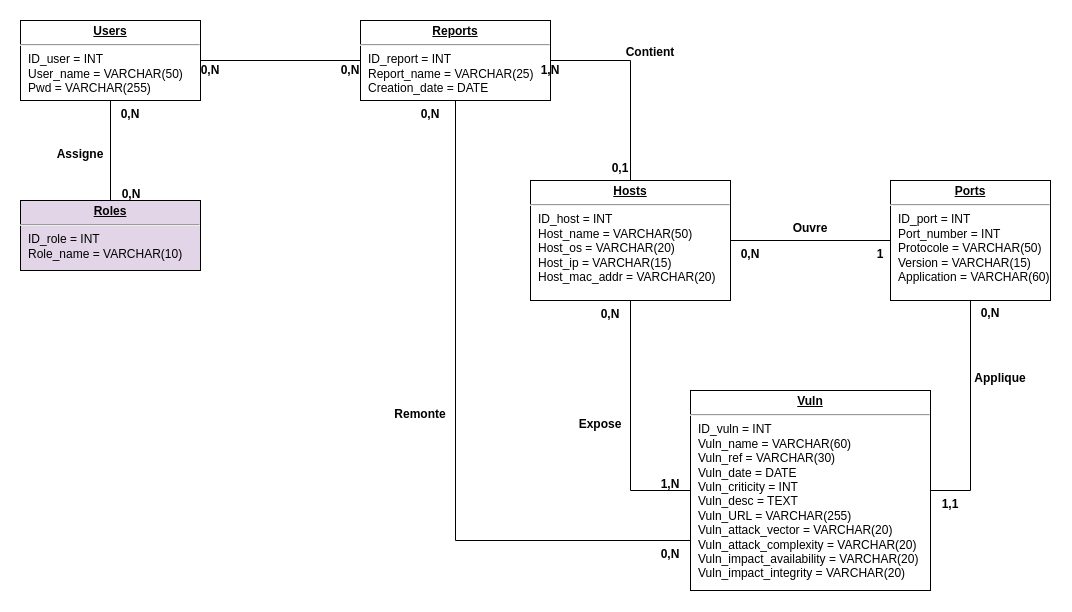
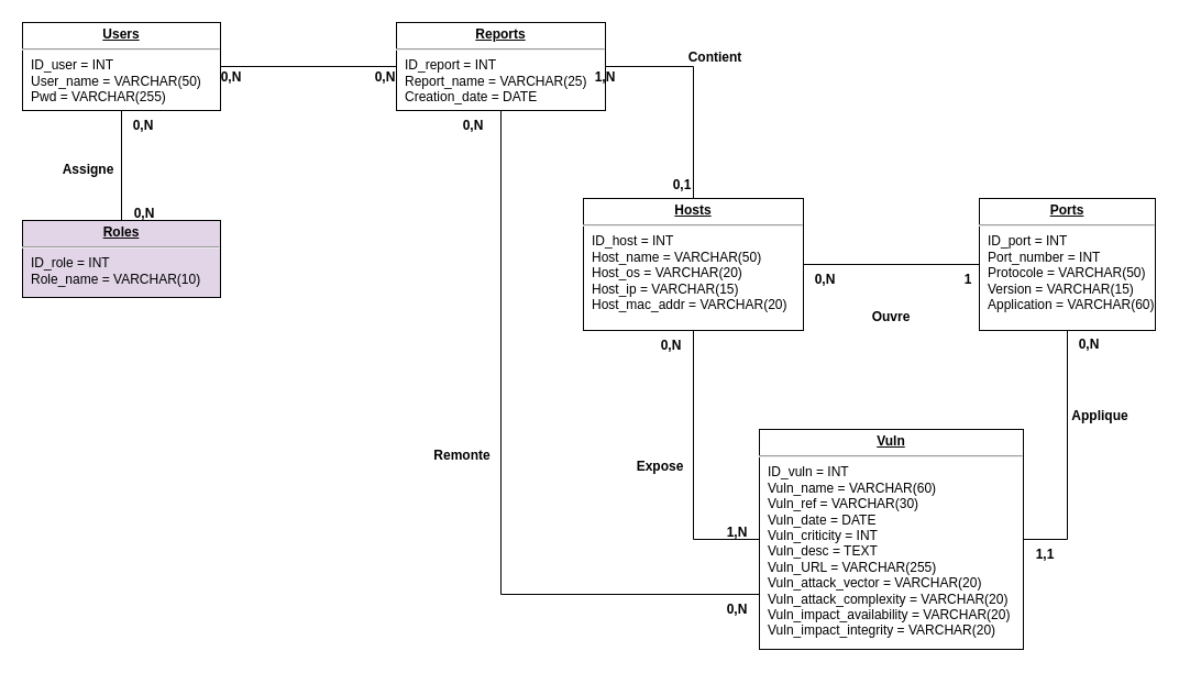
- <mxCell id="27" value="Ouvre" style="text;align=center;fontStyle=1;verticalAlign=middle;spacingLeft=3;spacingRight=3;strokeColor=none;rotatable=0;points=[[0,0.5],[1,0.5]];portConstraint=eastwest;" vertex="1" parent="1"><mxGeometry x="770" y="214" width="80" height="26" as="geometry" /></mxCell>
+ <mxCell id="27" value="Ouvre" style="text;align=center;fontStyle=1;verticalAlign=middle;spacingLeft=3;spacingRight=3;strokeColor=none;rotatable=0;points=[[0,0.5],[1,0.5]];portConstraint=eastwest;" vertex="1" parent="1"><mxGeometry x="770" y="274" width="80" height="26" as="geometry" /></mxCell>
